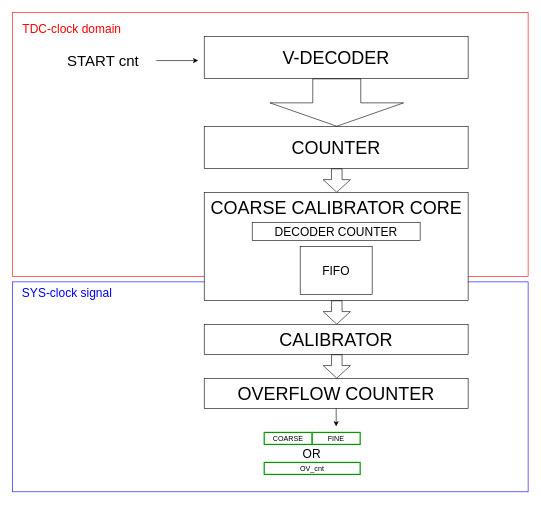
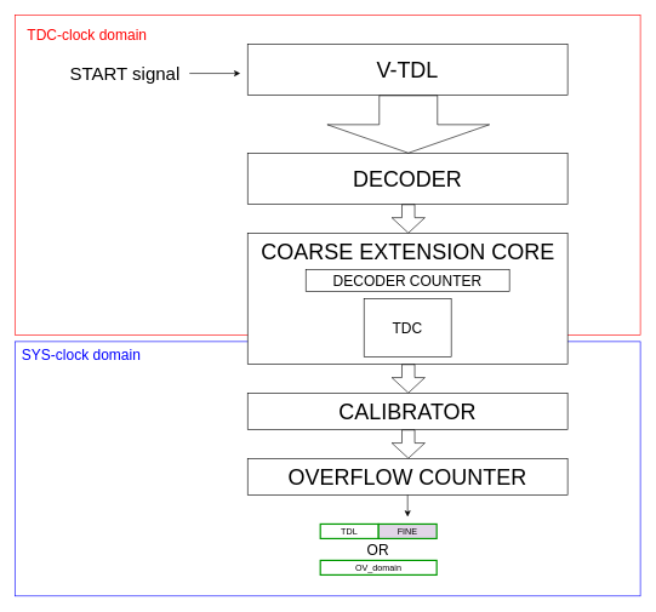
- <mxCell id="4" value="&lt;font style=&quot;font-size: 30px&quot;&gt;V-DECODER&lt;/font&gt;" style="rounded=0;whiteSpace=wrap;html=1;" parent="1" vertex="1"><mxGeometry x="340" y="60" width="440" height="70" as="geometry" /></mxCell>
+ <mxCell id="4" value="&lt;font style=&quot;font-size: 30px&quot;&gt;V-TDL&lt;/font&gt;" style="rounded=0;whiteSpace=wrap;html=1;" parent="1" vertex="1"><mxGeometry x="340" y="60" width="440" height="70" as="geometry" /></mxCell>
- <mxCell id="22" value="&lt;font style=&quot;font-size: 25px&quot;&gt;START cnt&lt;/font&gt;" style="text;html=1;resizable=0;autosize=1;align=center;verticalAlign=middle;points=[];fillColor=none;strokeColor=none;rounded=0;fontSize=20;" parent="1" vertex="1"><mxGeometry x="86" y="84" width="170" height="30" as="geometry" /></mxCell>
+ <mxCell id="22" value="&lt;font style=&quot;font-size: 25px&quot;&gt;START signal&lt;/font&gt;" style="text;html=1;resizable=0;autosize=1;align=center;verticalAlign=middle;points=[];fillColor=none;strokeColor=none;rounded=0;fontSize=20;" parent="1" vertex="1"><mxGeometry x="86" y="84" width="170" height="30" as="geometry" /></mxCell>
- <mxCell id="5" value="&lt;span style=&quot;font-size: 30px&quot;&gt;COUNTER&lt;/span&gt;" style="rounded=0;whiteSpace=wrap;html=1;" parent="1" vertex="1"><mxGeometry x="340" y="210" width="440" height="70" as="geometry" /></mxCell>
+ <mxCell id="5" value="&lt;span style=&quot;font-size: 30px&quot;&gt;DECODER&lt;/span&gt;" style="rounded=0;whiteSpace=wrap;html=1;" parent="1" vertex="1"><mxGeometry x="340" y="210" width="440" height="70" as="geometry" /></mxCell>
- <mxCell id="18" value="COARSE CALIBRATOR CORE" style="text;html=1;resizable=0;autosize=1;align=center;verticalAlign=middle;points=[];fillColor=none;strokeColor=none;rounded=0;fontSize=30;" parent="1" vertex="1"><mxGeometry x="350" y="326" width="420" height="40" as="geometry" /></mxCell>
+ <mxCell id="18" value="COARSE EXTENSION CORE" style="text;html=1;resizable=0;autosize=1;align=center;verticalAlign=middle;points=[];fillColor=none;strokeColor=none;rounded=0;fontSize=30;" parent="1" vertex="1"><mxGeometry x="350" y="326" width="420" height="40" as="geometry" /></mxCell>
- <mxCell id="24" value="&lt;font style=&quot;font-size: 20px&quot;&gt;FIFO&lt;/font&gt;" style="rounded=0;whiteSpace=wrap;html=1;" vertex="1" parent="1"><mxGeometry x="500" y="410" width="120" height="80" as="geometry" /></mxCell>
+ <mxCell id="24" value="&lt;font style=&quot;font-size: 20px&quot;&gt;TDC&lt;/font&gt;" style="rounded=0;whiteSpace=wrap;html=1;" vertex="1" parent="1"><mxGeometry x="500" y="410" width="120" height="80" as="geometry" /></mxCell>
- <mxCell id="20" value="&lt;font style=&quot;font-size: 20px&quot; color=&quot;#0000ff&quot;&gt;SYS-clock signal&lt;/font&gt;" style="text;html=1;resizable=0;autosize=1;align=center;verticalAlign=middle;points=[];fillColor=none;strokeColor=none;rounded=0;fontSize=30;" parent="1" vertex="1"><mxGeometry x="21" y="464" width="180" height="40" as="geometry" /></mxCell>
+ <mxCell id="20" value="&lt;font style=&quot;font-size: 20px&quot; color=&quot;#0000ff&quot;&gt;SYS-clock domain&lt;/font&gt;" style="text;html=1;resizable=0;autosize=1;align=center;verticalAlign=middle;points=[];fillColor=none;strokeColor=none;rounded=0;fontSize=30;" parent="1" vertex="1"><mxGeometry x="21" y="464" width="180" height="40" as="geometry" /></mxCell>
- <mxCell id="15" value="COARSE" style="rounded=0;whiteSpace=wrap;html=1;strokeWidth=2;strokeColor=#009900;" parent="1" vertex="1"><mxGeometry x="440" y="720" width="80" height="20" as="geometry" /></mxCell>
+ <mxCell id="15" value="TDL" style="rounded=0;whiteSpace=wrap;html=1;strokeWidth=2;strokeColor=#009900;" parent="1" vertex="1"><mxGeometry x="440" y="720" width="80" height="20" as="geometry" /></mxCell>
- <mxCell id="16" value="FINE" style="rounded=0;whiteSpace=wrap;html=1;strokeWidth=2;strokeColor=#009900;" parent="1" vertex="1"><mxGeometry x="520" y="720" width="80" height="20" as="geometry" /></mxCell>
+ <mxCell id="16" value="FINE" style="rounded=0;whiteSpace=wrap;html=1;strokeWidth=2;strokeColor=#009900;fillColor=#e1d5e7;" parent="1" vertex="1"><mxGeometry x="520" y="720" width="80" height="20" as="geometry" /></mxCell>
- <mxCell id="17" value="OV_cnt" style="rounded=0;whiteSpace=wrap;html=1;strokeColor=#009900;strokeWidth=2;" parent="1" vertex="1"><mxGeometry x="440" y="770" width="160" height="20" as="geometry" /></mxCell>
+ <mxCell id="17" value="OV_domain" style="rounded=0;whiteSpace=wrap;html=1;strokeColor=#009900;strokeWidth=2;" parent="1" vertex="1"><mxGeometry x="440" y="770" width="160" height="20" as="geometry" /></mxCell>
